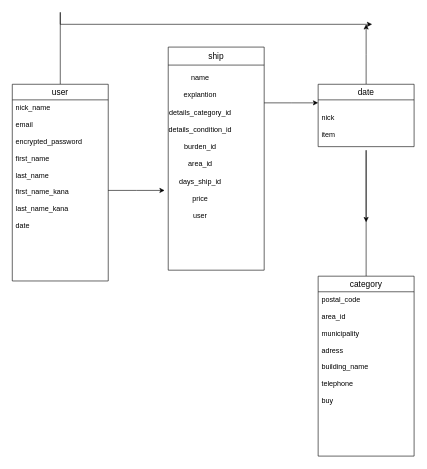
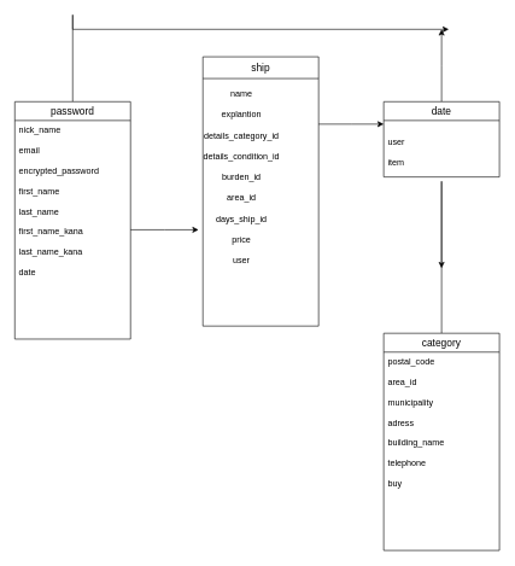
- <mxCell id="3" value="user" style="swimlane;fontStyle=0;childLayout=stackLayout;horizontal=1;startSize=26;horizontalStack=0;resizeParent=1;resizeParentMax=0;resizeLast=0;collapsible=1;marginBottom=0;align=center;fontSize=14;" parent="1" vertex="1"><mxGeometry x="20" y="140" width="160" height="328" as="geometry" /></mxCell>
+ <mxCell id="3" value="password" style="swimlane;fontStyle=0;childLayout=stackLayout;horizontal=1;startSize=26;horizontalStack=0;resizeParent=1;resizeParentMax=0;resizeLast=0;collapsible=1;marginBottom=0;align=center;fontSize=14;" parent="1" vertex="1"><mxGeometry x="20" y="140" width="160" height="328" as="geometry" /></mxCell>
- <mxCell id="13" value="nick&#10;&#10;item&#10;&#10;" style="text;strokeColor=none;fillColor=none;spacingLeft=4;spacingRight=4;overflow=hidden;rotatable=0;points=[[0,0.5],[1,0.5]];portConstraint=eastwest;fontSize=12;" vertex="1" parent="1"><mxGeometry x="530" y="182" width="160" height="146" as="geometry" /></mxCell>
+ <mxCell id="13" value="user&#10;&#10;item&#10;&#10;" style="text;strokeColor=none;fillColor=none;spacingLeft=4;spacingRight=4;overflow=hidden;rotatable=0;points=[[0,0.5],[1,0.5]];portConstraint=eastwest;fontSize=12;" vertex="1" parent="1"><mxGeometry x="530" y="182" width="160" height="146" as="geometry" /></mxCell>
